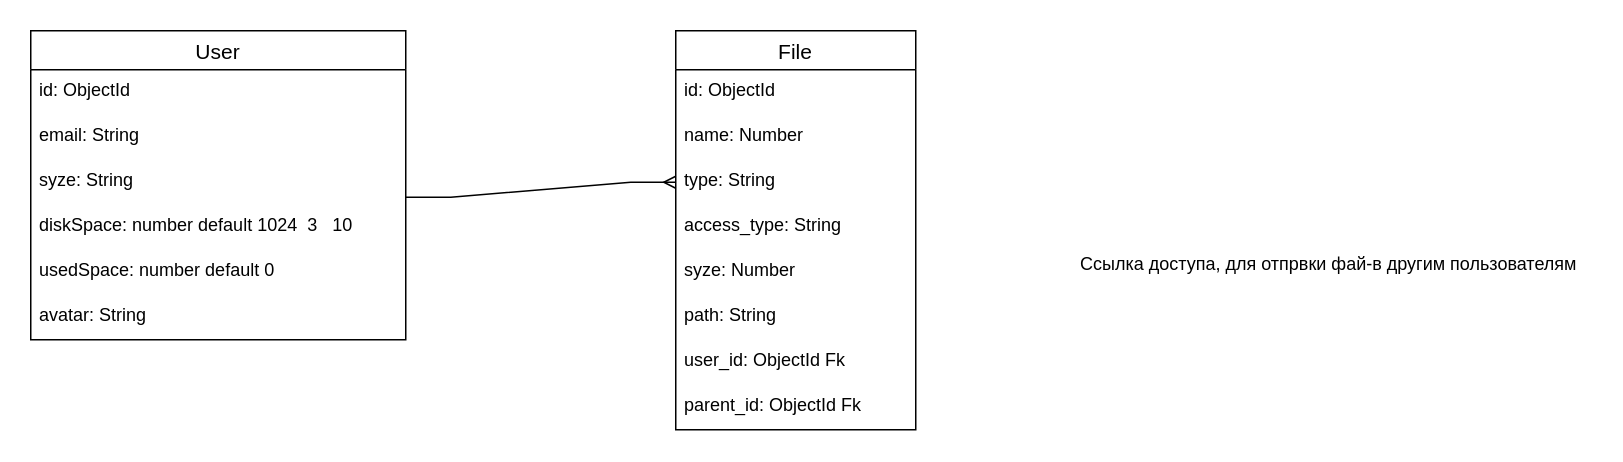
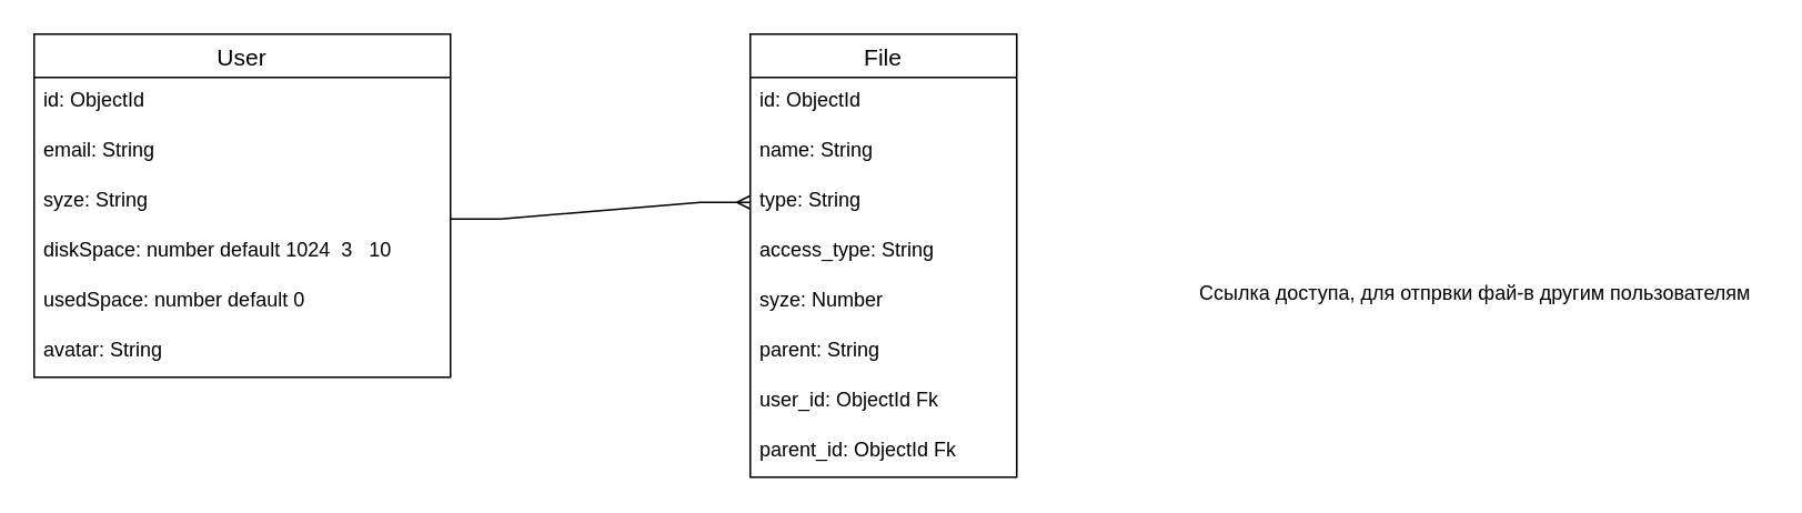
- <mxCell id="11" value="name: Number" style="text;strokeColor=none;fillColor=none;spacingLeft=4;spacingRight=4;overflow=hidden;rotatable=0;points=[[0,0.5],[1,0.5]];portConstraint=eastwest;fontSize=12;" parent="9" vertex="1"><mxGeometry y="56" width="160" height="30" as="geometry" /></mxCell>
+ <mxCell id="11" value="name: String" style="text;strokeColor=none;fillColor=none;spacingLeft=4;spacingRight=4;overflow=hidden;rotatable=0;points=[[0,0.5],[1,0.5]];portConstraint=eastwest;fontSize=12;" parent="9" vertex="1"><mxGeometry y="56" width="160" height="30" as="geometry" /></mxCell>
- <mxCell id="15" value="path: String" style="text;strokeColor=none;fillColor=none;spacingLeft=4;spacingRight=4;overflow=hidden;rotatable=0;points=[[0,0.5],[1,0.5]];portConstraint=eastwest;fontSize=12;" vertex="1" parent="9"><mxGeometry y="176" width="160" height="30" as="geometry" /></mxCell>
+ <mxCell id="15" value="parent: String" style="text;strokeColor=none;fillColor=none;spacingLeft=4;spacingRight=4;overflow=hidden;rotatable=0;points=[[0,0.5],[1,0.5]];portConstraint=eastwest;fontSize=12;" vertex="1" parent="9"><mxGeometry y="176" width="160" height="30" as="geometry" /></mxCell>
